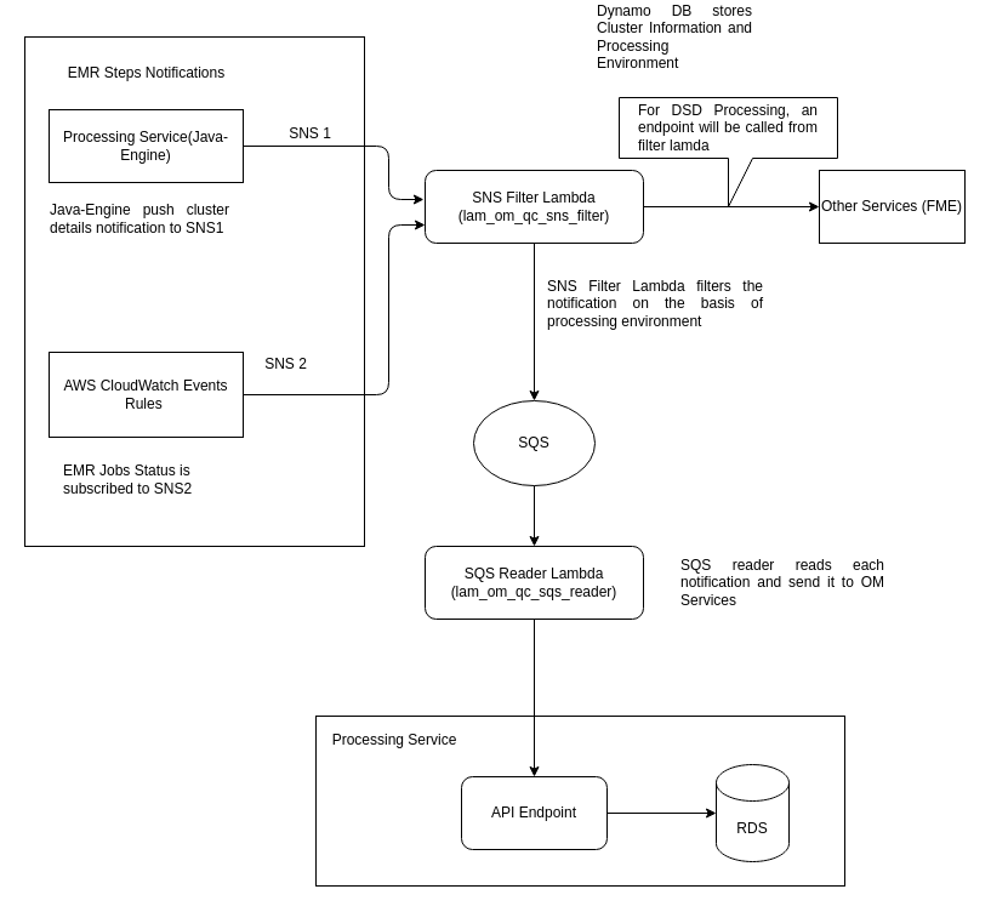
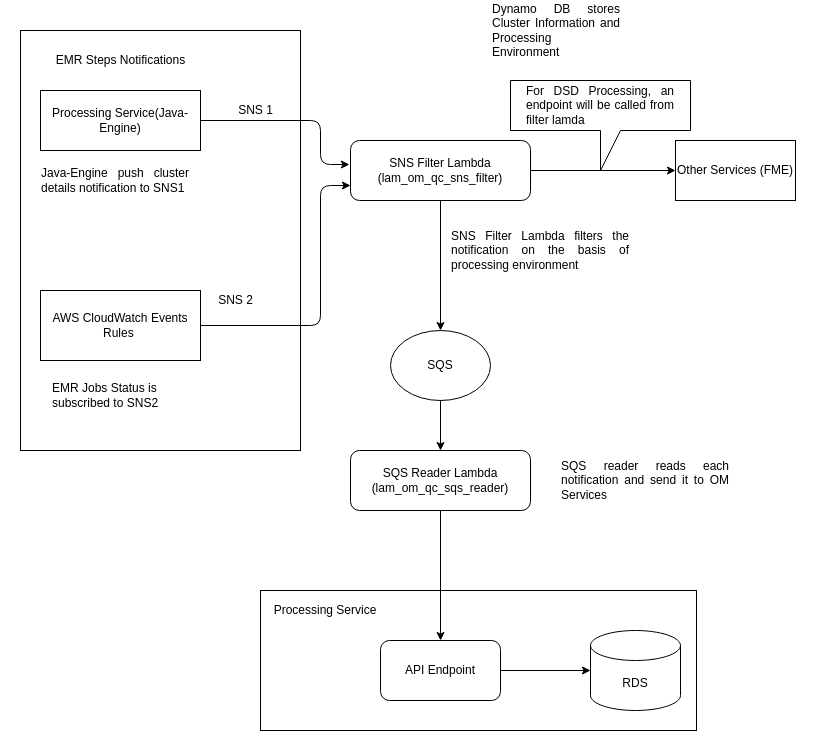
- <mxCell id="18" value="RDS" style="shape=cylinder3;whiteSpace=wrap;html=1;boundedLbl=1;backgroundOutline=1;size=15;" parent="1" vertex="1"><mxGeometry x="590" y="630" width="60" height="80" as="geometry" /></mxCell>
+ <mxCell id="18" value="RDS" style="shape=cylinder3;whiteSpace=wrap;html=1;boundedLbl=1;backgroundOutline=1;size=15;" parent="1" vertex="1"><mxGeometry x="590" y="630" width="90" height="80" as="geometry" /></mxCell>
